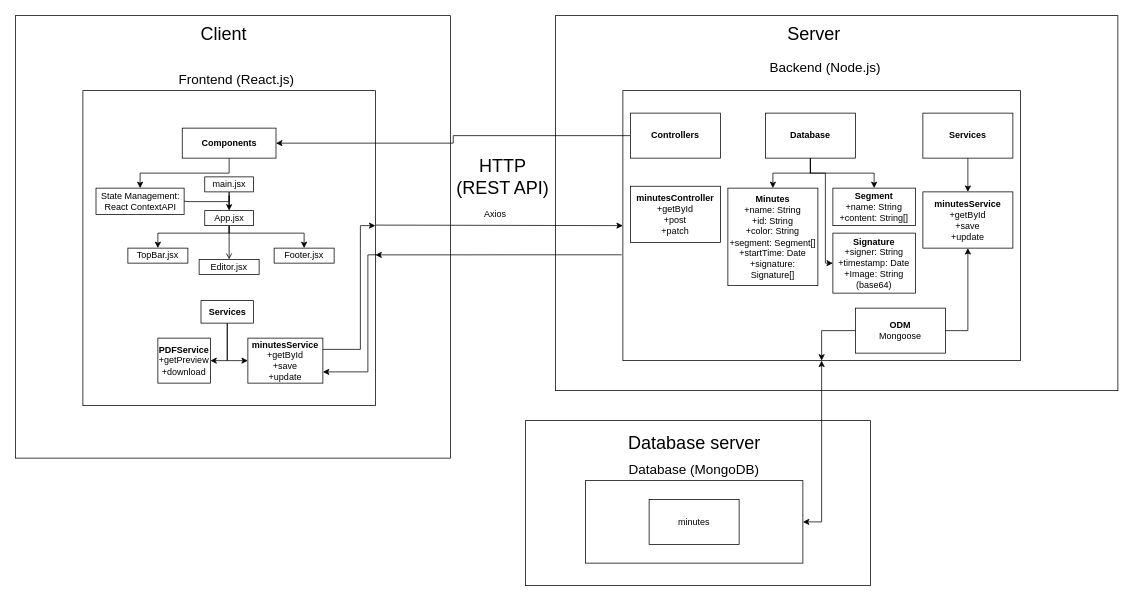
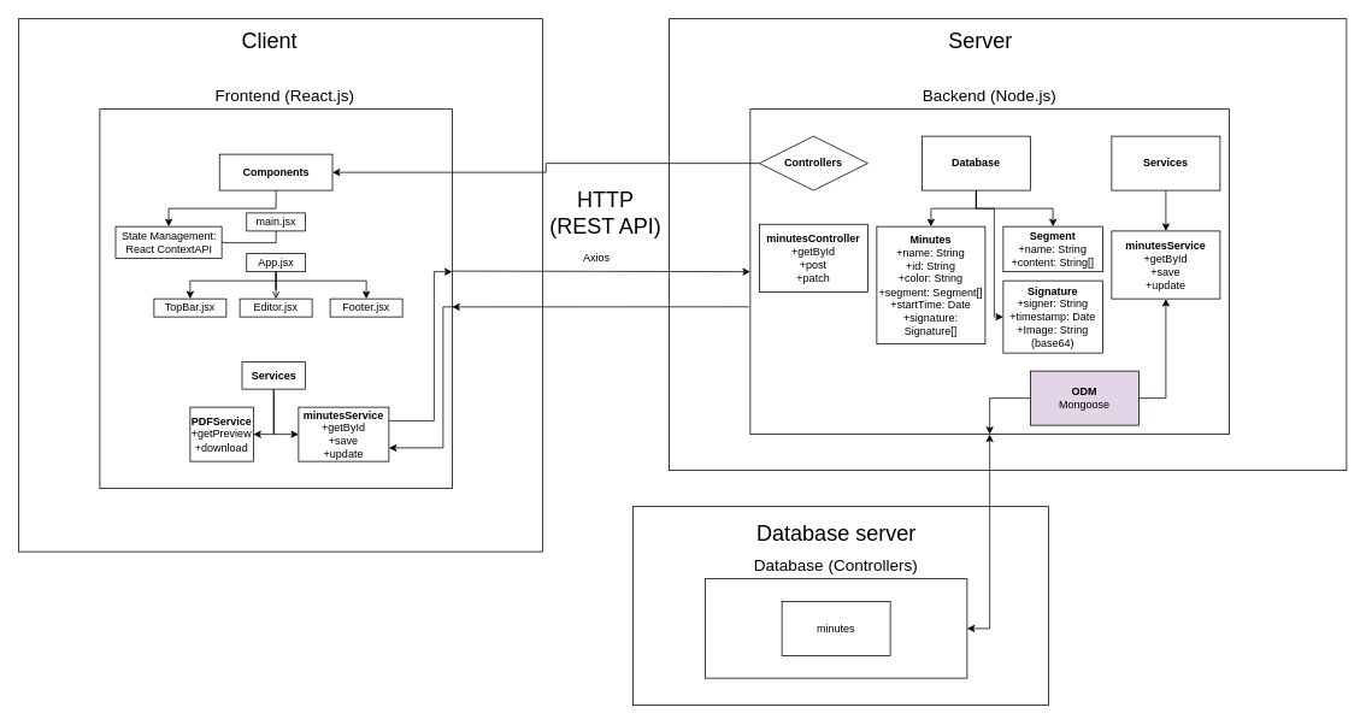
- <mxCell id="10" value="Backend (Node.js)" style="text;html=1;strokeColor=none;fillColor=none;align=center;verticalAlign=middle;whiteSpace=wrap;rounded=0;fontSize=18;" parent="1" vertex="1"><mxGeometry x="835" y="75" width="530" height="30" as="geometry" /></mxCell>
+ <mxCell id="10" value="Backend (Node.js)" style="text;html=1;strokeColor=none;fillColor=none;align=center;verticalAlign=middle;whiteSpace=wrap;rounded=0;fontSize=18;" parent="1" vertex="1"><mxGeometry x="830" y="90" width="530" height="30" as="geometry" /></mxCell>
- <mxCell id="16" value="Controllers" style="rounded=0;whiteSpace=wrap;html=1;fontStyle=1" parent="1" vertex="1"><mxGeometry x="840" y="150" width="120" height="60" as="geometry" /></mxCell>
+ <mxCell id="16" value="Controllers" style="rhombus;whiteSpace=wrap;html=1;fontStyle=1;" parent="1" vertex="1"><mxGeometry x="840" y="150" width="120" height="60" as="geometry" /></mxCell>
- <mxCell id="36" style="edgeStyle=orthogonalEdgeStyle;rounded=0;orthogonalLoop=1;jettySize=auto;html=1;entryX=0.5;entryY=0;entryDx=0;entryDy=0;" parent="1" source="38" target="43" edge="1"><mxGeometry relative="1" as="geometry" /></mxCell>
- <mxCell id="44" value="Editor.jsx" style="rounded=0;whiteSpace=wrap;html=1;" parent="1" vertex="1"><mxGeometry x="265" y="345" width="80" height="20" as="geometry" /></mxCell>
+ <mxCell id="44" value="Editor.jsx" style="rounded=0;whiteSpace=wrap;html=1;" parent="1" vertex="1"><mxGeometry x="265" y="330" width="80" height="20" as="geometry" /></mxCell>
- <mxCell id="54" value="&lt;b&gt;ODM&lt;/b&gt;&lt;br&gt;Mongoose" style="rounded=0;whiteSpace=wrap;html=1;" parent="1" vertex="1"><mxGeometry x="1140" y="410" width="120" height="60" as="geometry" /></mxCell>
+ <mxCell id="54" value="&lt;b&gt;ODM&lt;/b&gt;&lt;br&gt;Mongoose" style="rounded=0;whiteSpace=wrap;html=1;fillColor=#e1d5e7;" parent="1" vertex="1"><mxGeometry x="1140" y="410" width="120" height="60" as="geometry" /></mxCell>
- <mxCell id="11" value="Database (MongoDB)" style="text;html=1;strokeColor=none;fillColor=none;align=center;verticalAlign=middle;whiteSpace=wrap;rounded=0;fontSize=18;" parent="1" vertex="1"><mxGeometry x="780" y="610" width="290" height="30" as="geometry" /></mxCell>
+ <mxCell id="11" value="Database (Controllers)" style="text;html=1;strokeColor=none;fillColor=none;align=center;verticalAlign=middle;whiteSpace=wrap;rounded=0;fontSize=18;" parent="1" vertex="1"><mxGeometry x="780" y="610" width="290" height="30" as="geometry" /></mxCell>
